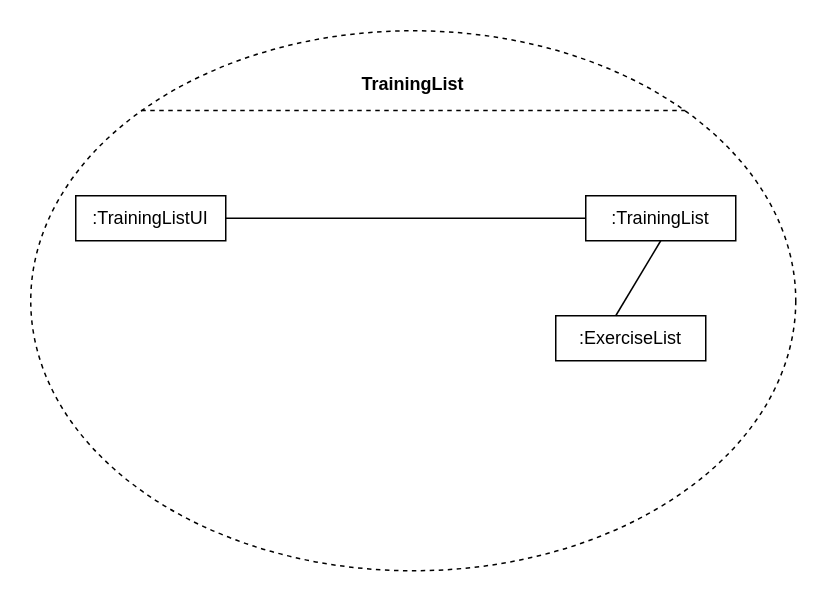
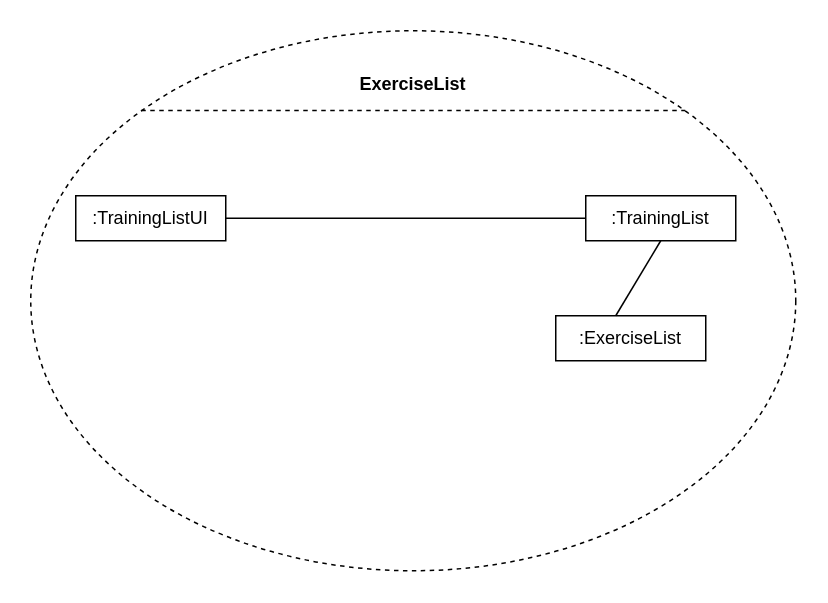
- <mxCell id="3" value="&lt;b&gt;TrainingList&lt;/b&gt;" style="html=1;strokeColor=none;fillColor=none;align=center;verticalAlign=middle;spacingLeft=4;spacingRight=4;rotatable=0;points=[[0,0.5],[1,0.5]];resizeWidth=1;whiteSpace=wrap;" vertex="1" parent="2"><mxGeometry y="12.522" width="510" height="46.957" as="geometry" /></mxCell>
+ <mxCell id="3" value="&lt;b&gt;ExerciseList&lt;/b&gt;" style="html=1;strokeColor=none;fillColor=none;align=center;verticalAlign=middle;spacingLeft=4;spacingRight=4;rotatable=0;points=[[0,0.5],[1,0.5]];resizeWidth=1;whiteSpace=wrap;" vertex="1" parent="2"><mxGeometry y="12.522" width="510" height="46.957" as="geometry" /></mxCell>
